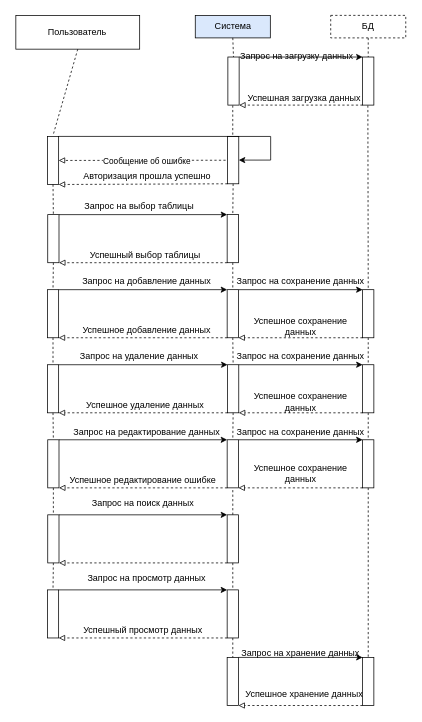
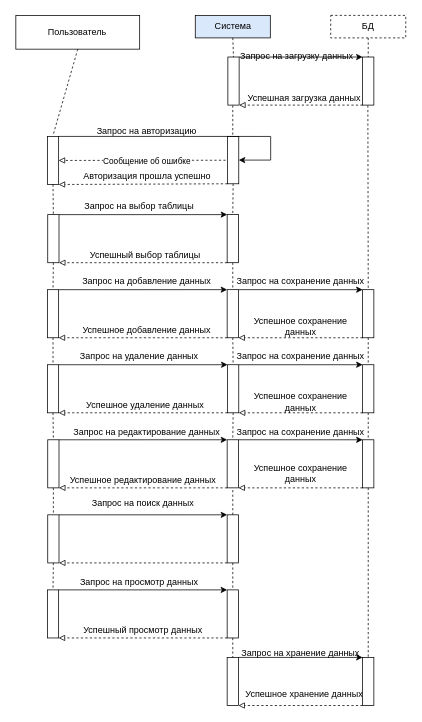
+ <mxCell id="11" value="Запрос на авторизацию" style="text;html=1;align=center;verticalAlign=middle;whiteSpace=wrap;rounded=0;" vertex="1" parent="1"><mxGeometry x="120" y="160" width="150" height="30" as="geometry" /></mxCell>
- <mxCell id="62" value="Успешное редактирование ошибке" style="text;html=1;align=center;verticalAlign=middle;whiteSpace=wrap;rounded=0;" vertex="1" parent="1"><mxGeometry x="90" y="625" width="200" height="30" as="geometry" /></mxCell>
+ <mxCell id="62" value="Успешное редактирование данных" style="text;html=1;align=center;verticalAlign=middle;whiteSpace=wrap;rounded=0;" vertex="1" parent="1"><mxGeometry x="90" y="625" width="200" height="30" as="geometry" /></mxCell>
- <mxCell id="78" value="Запрос на просмотр данных" style="text;html=1;align=center;verticalAlign=middle;whiteSpace=wrap;rounded=0;" vertex="1" parent="1"><mxGeometry x="90" y="755" width="210" height="30" as="geometry" /></mxCell>
+ <mxCell id="78" value="Запрос на просмотр данных" style="text;html=1;align=center;verticalAlign=middle;whiteSpace=wrap;rounded=0;" vertex="1" parent="1"><mxGeometry x="80" y="760" width="210" height="30" as="geometry" /></mxCell>
